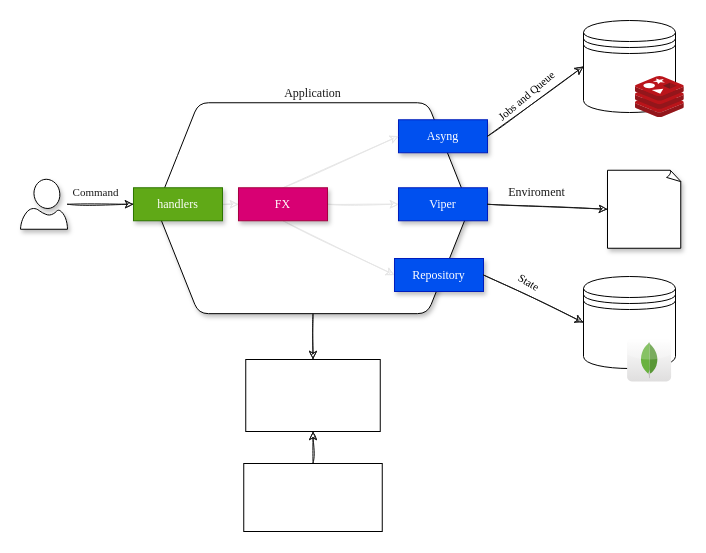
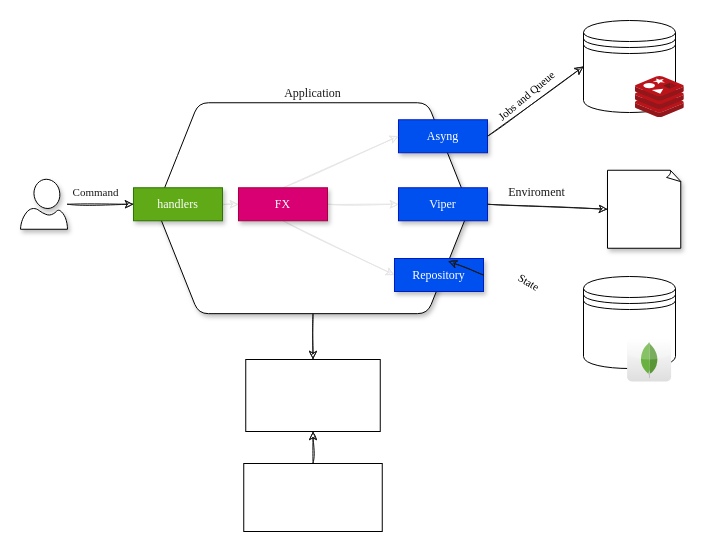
- <mxCell id="23" style="edgeStyle=none;sketch=1;html=1;entryX=0;entryY=0.5;entryDx=0;entryDy=0;strokeColor=#1A1A1A;fontFamily=Comic Sans MS;fontColor=#FFFFFF;exitX=1;exitY=0.5;exitDx=0;exitDy=0;" edge="1" parent="1" source="5" target="15"><mxGeometry relative="1" as="geometry" /></mxCell>
+ <mxCell id="23" style="edgeStyle=none;sketch=1;html=1;strokeColor=#1A1A1A;fontFamily=Comic Sans MS;fontColor=#FFFFFF;exitX=1;exitY=0.5;exitDx=0;exitDy=0;" edge="1" parent="1" source="5" target="3"><mxGeometry relative="1" as="geometry" /></mxCell>
